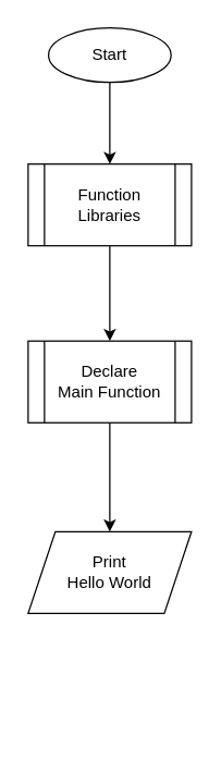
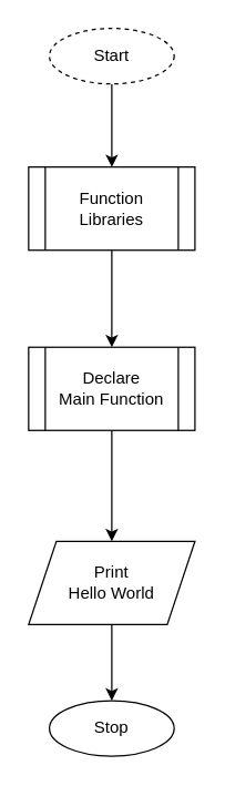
- <mxCell id="3" value="Start" style="ellipse;whiteSpace=wrap;html=1;" vertex="1" parent="1"><mxGeometry x="35" y="20" width="90" height="40" as="geometry" /></mxCell>
+ <mxCell id="3" value="Start" style="ellipse;whiteSpace=wrap;html=1;dashed=1;" vertex="1" parent="1"><mxGeometry x="35" y="20" width="90" height="40" as="geometry" /></mxCell>
+ <mxCell id="8" style="edgeStyle=orthogonalEdgeStyle;rounded=0;orthogonalLoop=1;jettySize=auto;html=1;entryX=0.5;entryY=0;entryDx=0;entryDy=0;" edge="1" parent="1" source="9" target="10"><mxGeometry relative="1" as="geometry" /></mxCell>
+ <mxCell id="10" value="Stop" style="ellipse;whiteSpace=wrap;html=1;" vertex="1" parent="1"><mxGeometry x="35" y="505" width="90" height="40" as="geometry" /></mxCell>
